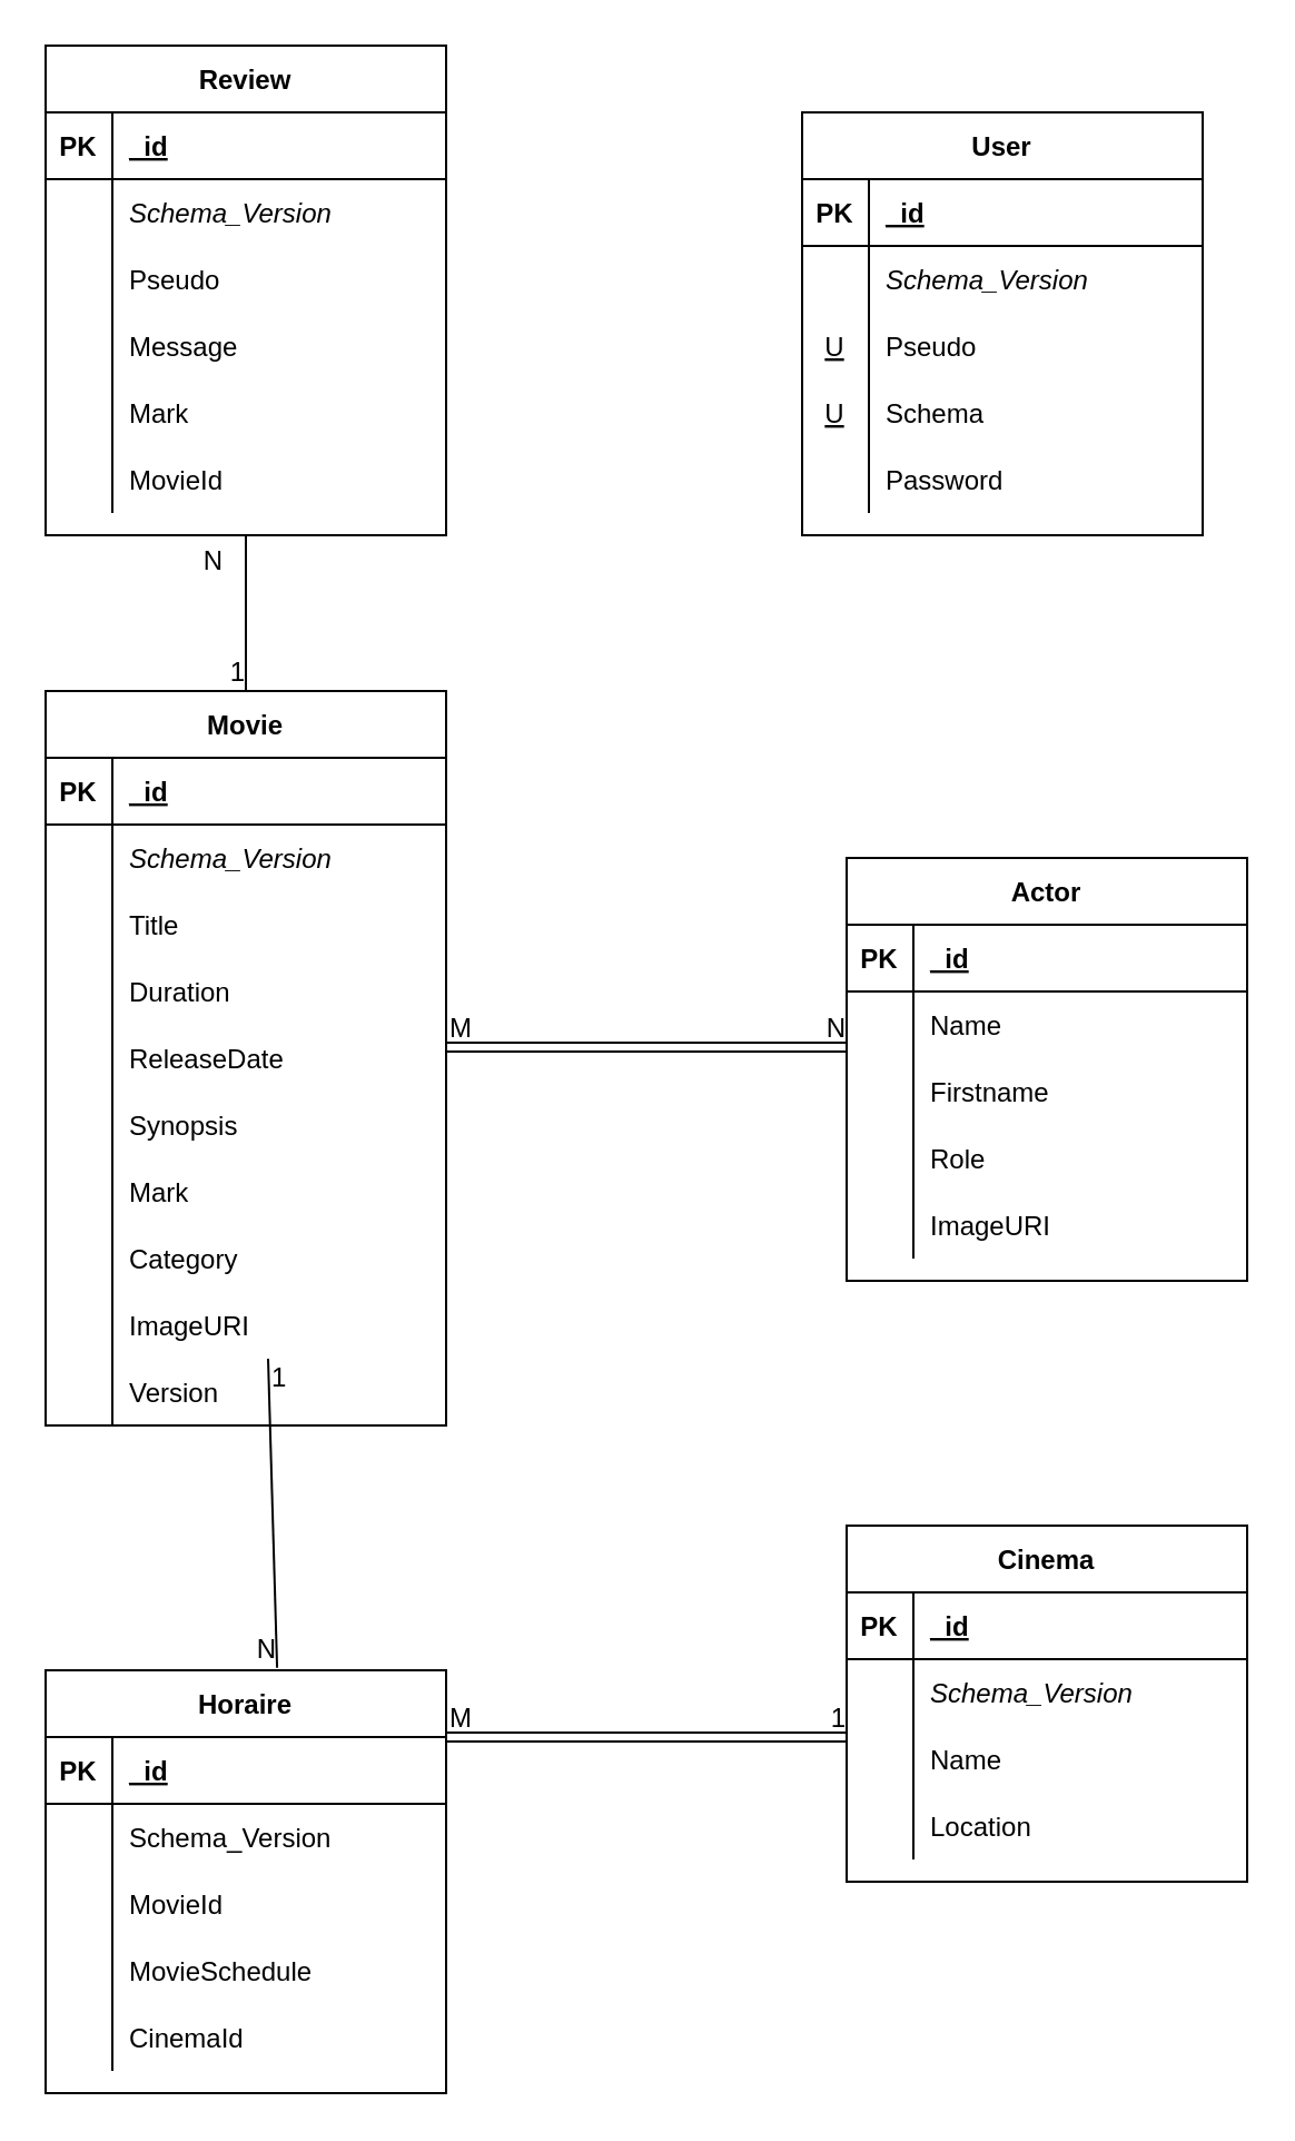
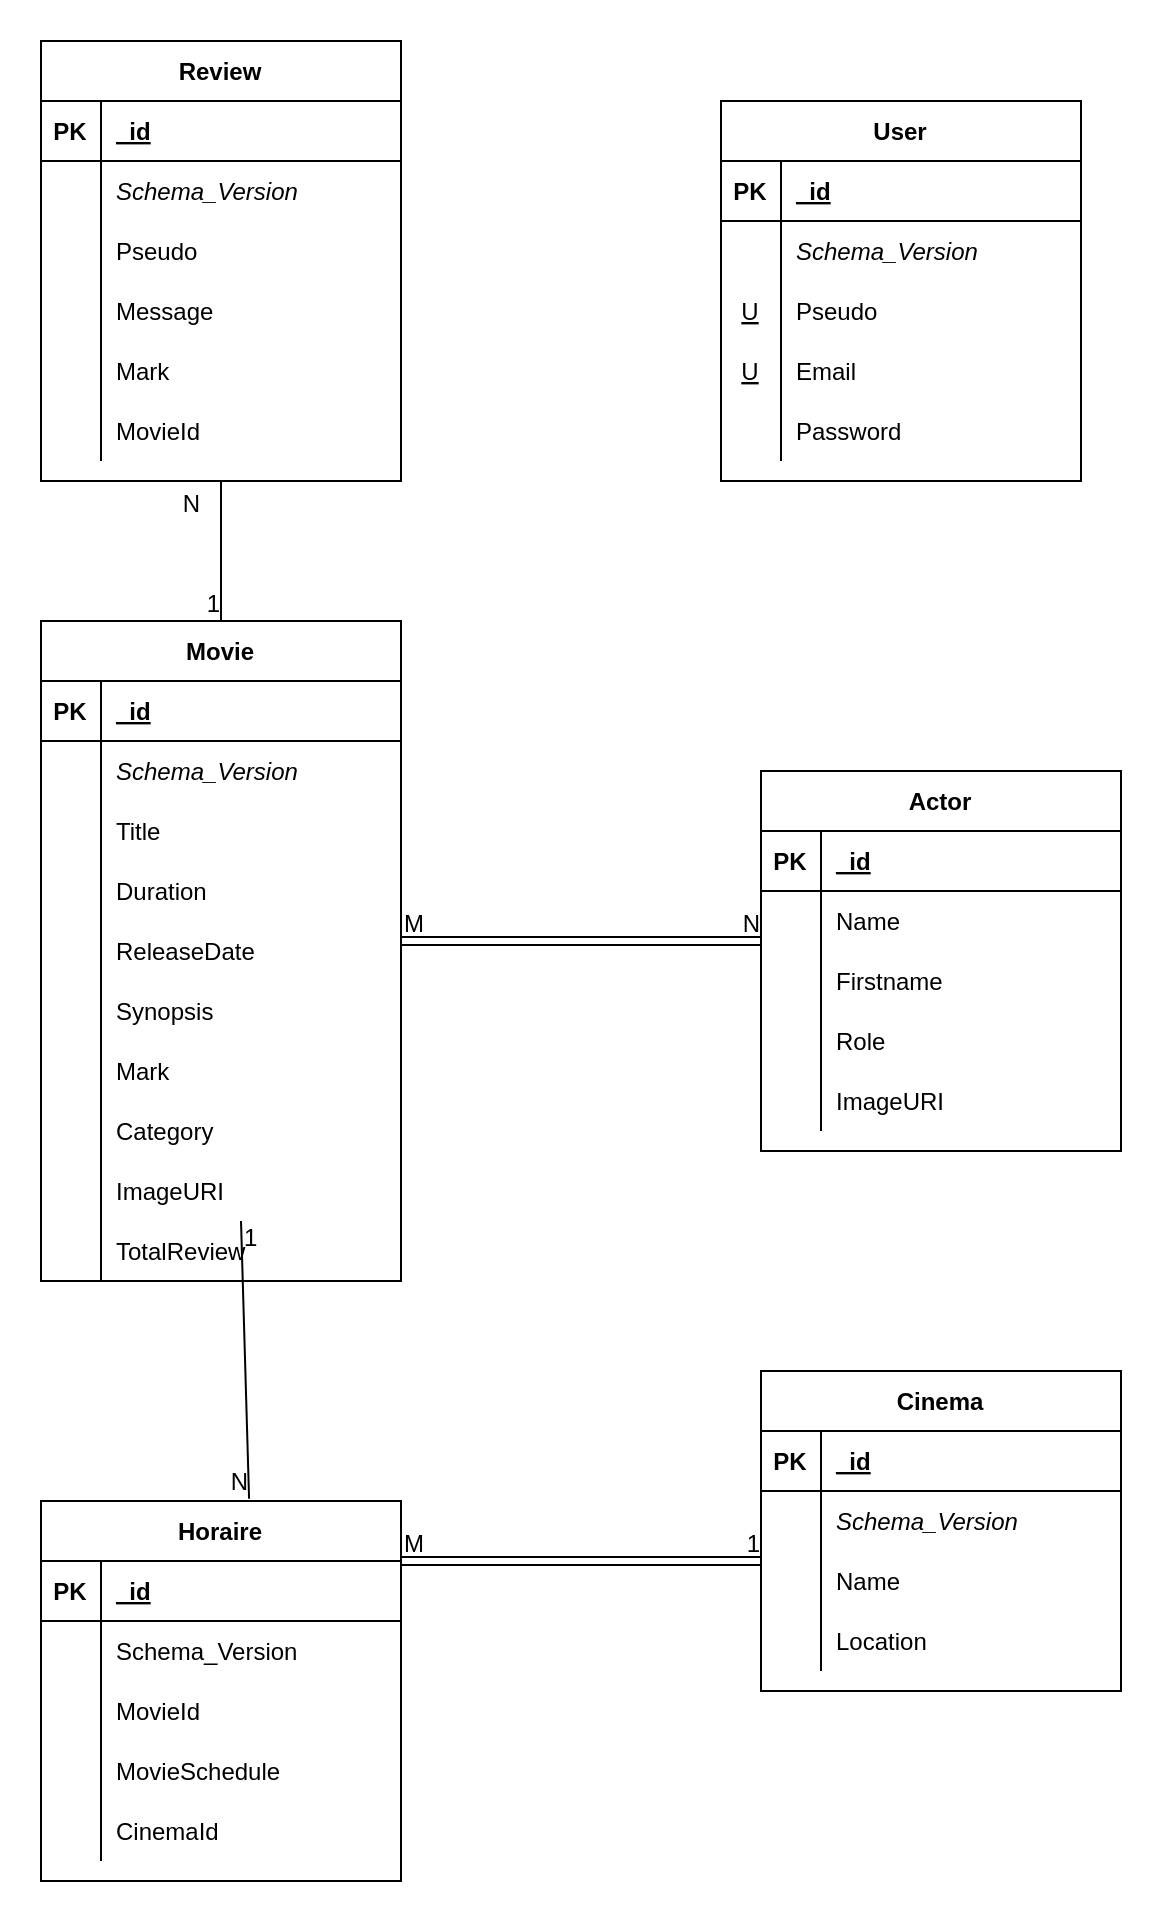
- <mxCell id="96" value="Schema" style="shape=partialRectangle;connectable=0;fillColor=none;top=0;left=0;bottom=0;right=0;align=left;spacingLeft=6;overflow=hidden;" parent="94" vertex="1"><mxGeometry x="30" width="150" height="30" as="geometry"><mxRectangle width="150" height="30" as="alternateBounds" /></mxGeometry></mxCell>
+ <mxCell id="96" value="Email" style="shape=partialRectangle;connectable=0;fillColor=none;top=0;left=0;bottom=0;right=0;align=left;spacingLeft=6;overflow=hidden;" parent="94" vertex="1"><mxGeometry x="30" width="150" height="30" as="geometry"><mxRectangle width="150" height="30" as="alternateBounds" /></mxGeometry></mxCell>
- <mxCell id="32" value="Version" style="shape=partialRectangle;connectable=0;fillColor=none;top=0;left=0;bottom=0;right=0;align=left;spacingLeft=6;overflow=hidden;" parent="30" vertex="1"><mxGeometry x="30" width="150" height="30" as="geometry"><mxRectangle width="150" height="30" as="alternateBounds" /></mxGeometry></mxCell>
+ <mxCell id="32" value="TotalReview" style="shape=partialRectangle;connectable=0;fillColor=none;top=0;left=0;bottom=0;right=0;align=left;spacingLeft=6;overflow=hidden;" parent="30" vertex="1"><mxGeometry x="30" width="150" height="30" as="geometry"><mxRectangle width="150" height="30" as="alternateBounds" /></mxGeometry></mxCell>
